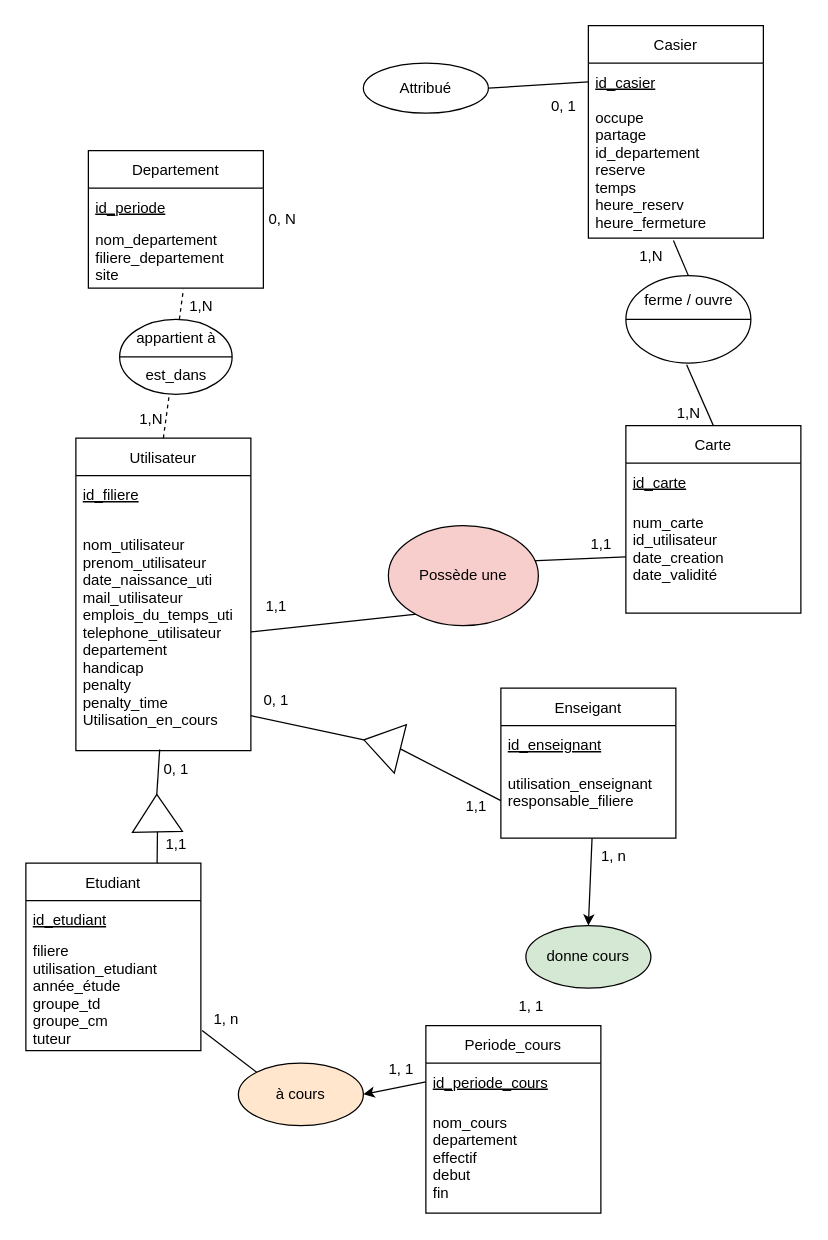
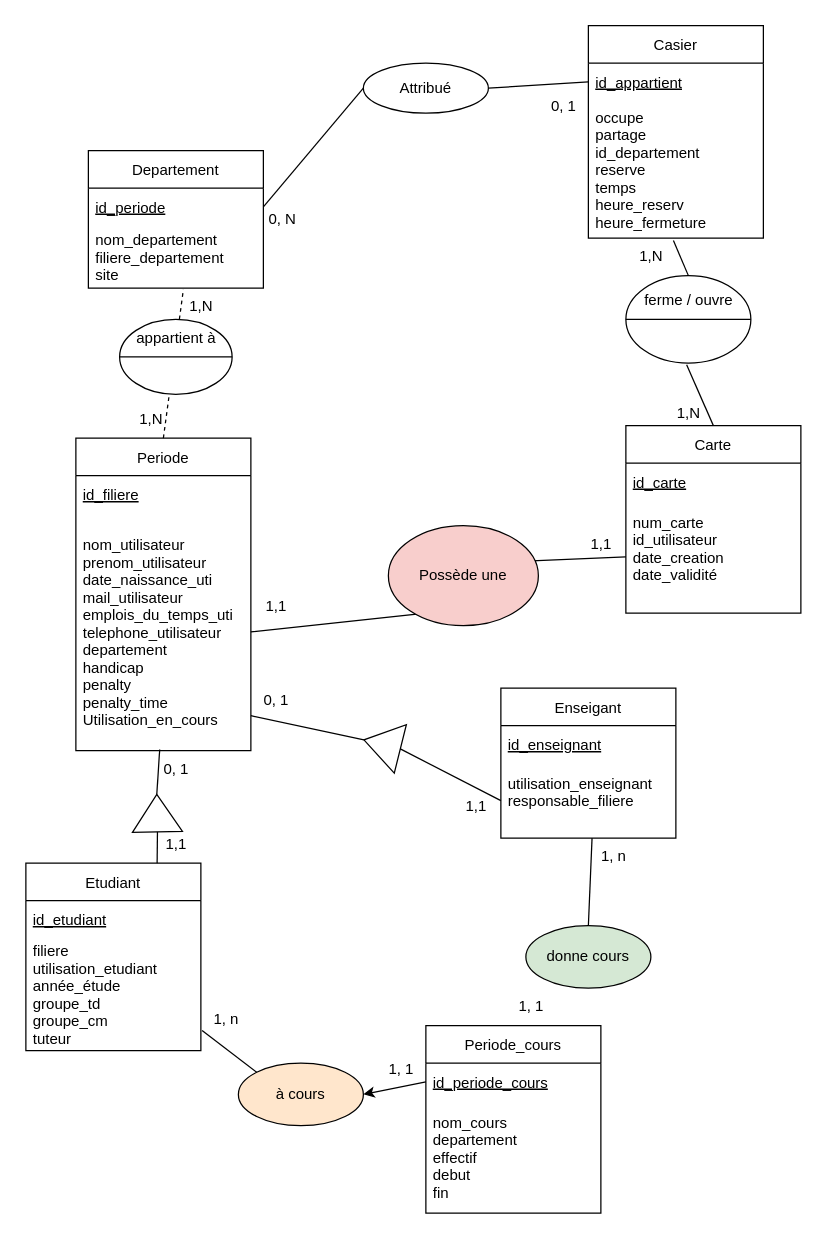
- <mxCell id="6" value="id_casier" style="text;strokeColor=none;fillColor=none;align=left;verticalAlign=middle;spacingLeft=4;spacingRight=4;overflow=hidden;points=[[0,0.5],[1,0.5]];portConstraint=eastwest;rotatable=0;fontStyle=4" parent="5" vertex="1"><mxGeometry y="30" width="140" height="30" as="geometry" /></mxCell>
+ <mxCell id="6" value="id_appartient" style="text;strokeColor=none;fillColor=none;align=left;verticalAlign=middle;spacingLeft=4;spacingRight=4;overflow=hidden;points=[[0,0.5],[1,0.5]];portConstraint=eastwest;rotatable=0;fontStyle=4" parent="5" vertex="1"><mxGeometry y="30" width="140" height="30" as="geometry" /></mxCell>
+ <mxCell id="10" value="" style="endArrow=none;html=1;rounded=0;exitX=1;exitY=0.5;exitDx=0;exitDy=0;entryX=0;entryY=0.5;entryDx=0;entryDy=0;" parent="1" source="3" target="8" edge="1"><mxGeometry width="50" height="50" relative="1" as="geometry"><mxPoint x="220" y="70" as="sourcePoint" /><mxPoint x="410" y="110" as="targetPoint" /></mxGeometry></mxCell>
- <mxCell id="60" value="est_dans" style="text;html=1;align=center;verticalAlign=middle;resizable=0;points=[];autosize=1;strokeColor=none;fillColor=none;" vertex="1" parent="1"><mxGeometry x="105" y="285" width="70" height="30" as="geometry" /></mxCell>
- <mxCell id="18" value="Utilisateur" style="swimlane;fontStyle=0;childLayout=stackLayout;horizontal=1;startSize=30;horizontalStack=0;resizeParent=1;resizeParentMax=0;resizeLast=0;collapsible=1;marginBottom=0;" parent="1" vertex="1"><mxGeometry x="60" y="350" width="140" height="250" as="geometry" /></mxCell>
+ <mxCell id="18" value="Periode" style="swimlane;fontStyle=0;childLayout=stackLayout;horizontal=1;startSize=30;horizontalStack=0;resizeParent=1;resizeParentMax=0;resizeLast=0;collapsible=1;marginBottom=0;" parent="1" vertex="1"><mxGeometry x="60" y="350" width="140" height="250" as="geometry" /></mxCell>
- <mxCell id="38" value="" style="endArrow=classic;html=1;rounded=0;exitX=0.521;exitY=1;exitDx=0;exitDy=0;exitPerimeter=0;entryX=0.5;entryY=0;entryDx=0;entryDy=0;" parent="1" source="26" target="37" edge="1"><mxGeometry width="50" height="50" relative="1" as="geometry"><mxPoint x="360" y="710" as="sourcePoint" /><mxPoint x="410" y="660" as="targetPoint" /></mxGeometry></mxCell>
+ <mxCell id="38" value="" style="endArrow=none;html=1;rounded=0;exitX=0.521;exitY=1;exitDx=0;exitDy=0;exitPerimeter=0;entryX=0.5;entryY=0;entryDx=0;entryDy=0;" parent="1" source="26" target="37" edge="1"><mxGeometry width="50" height="50" relative="1" as="geometry"><mxPoint x="360" y="710" as="sourcePoint" /><mxPoint x="410" y="660" as="targetPoint" /></mxGeometry></mxCell>
